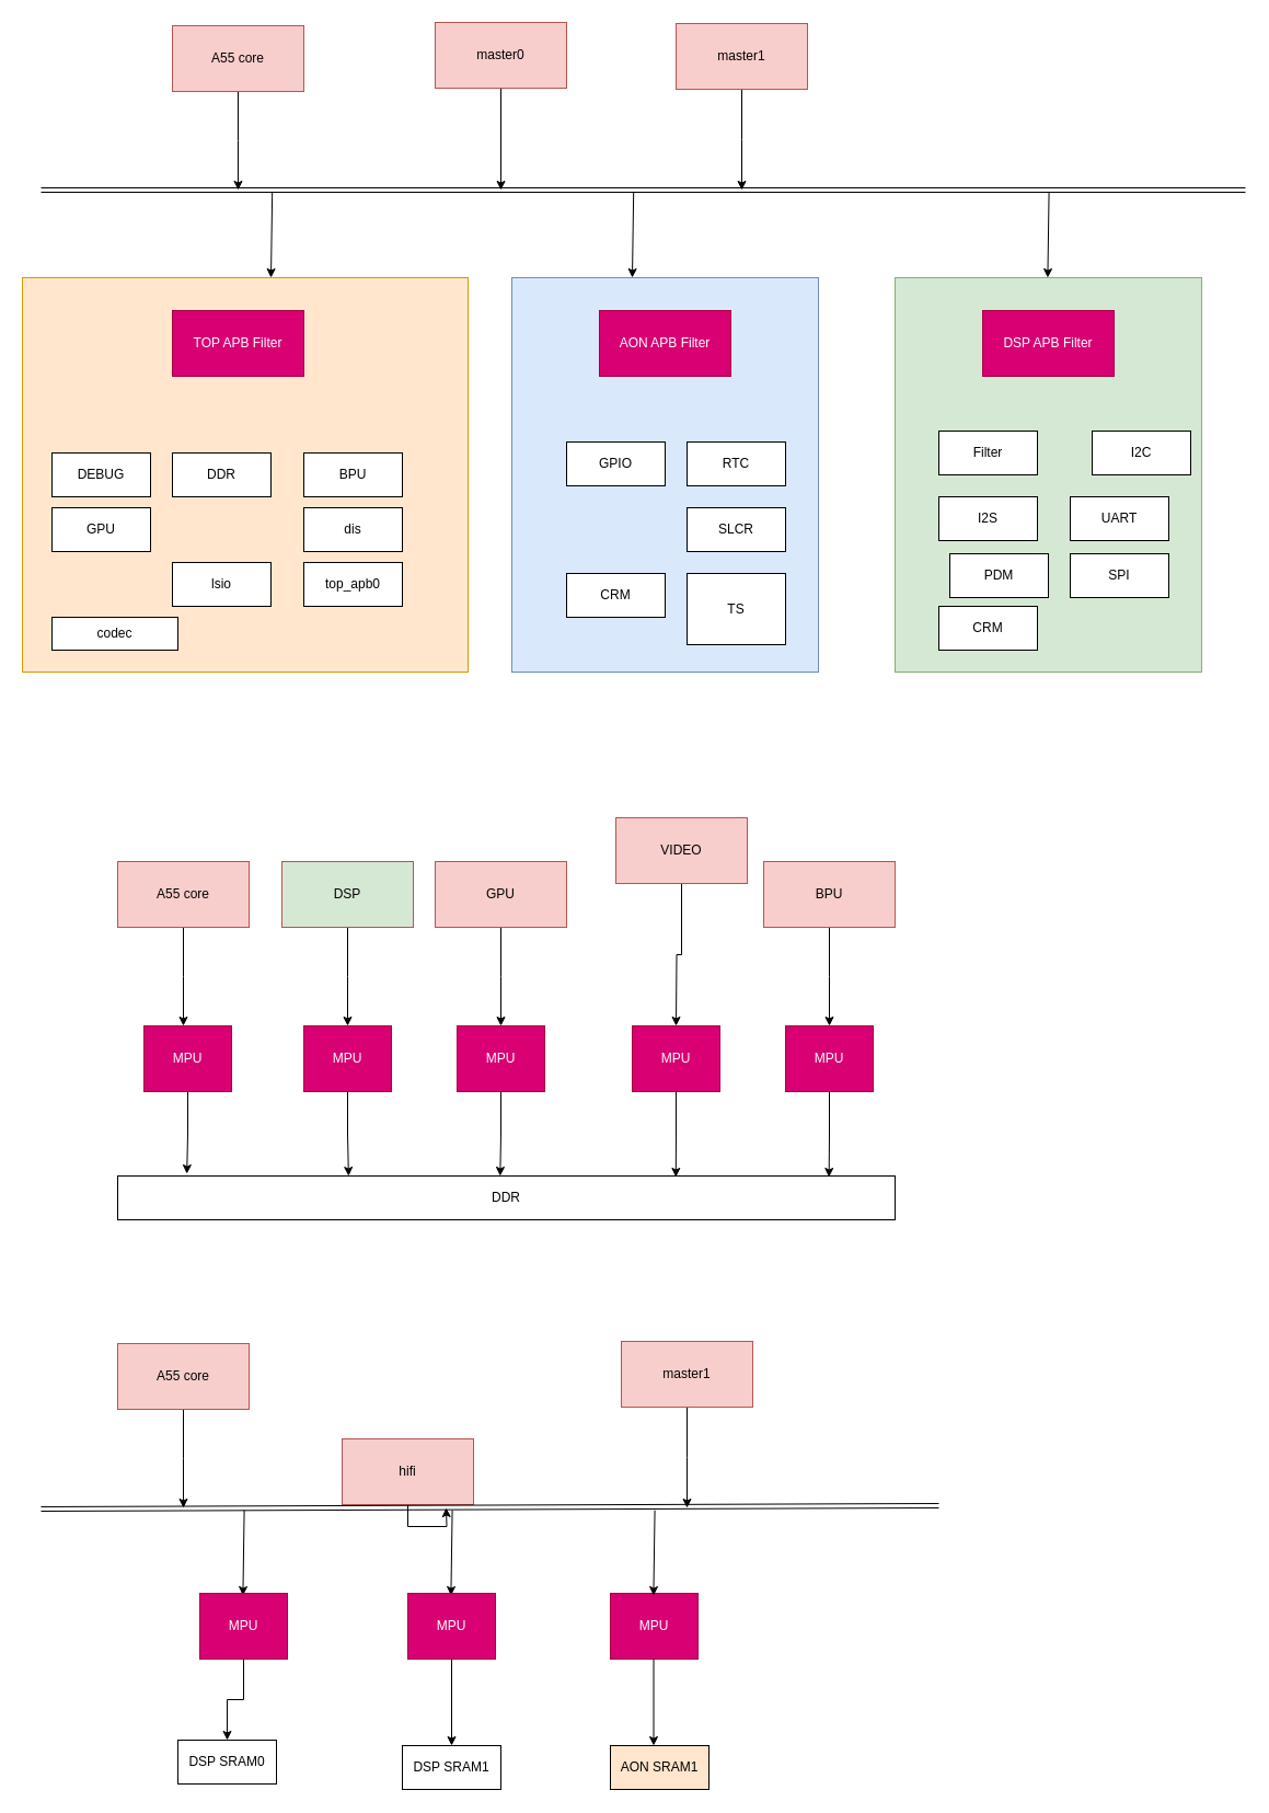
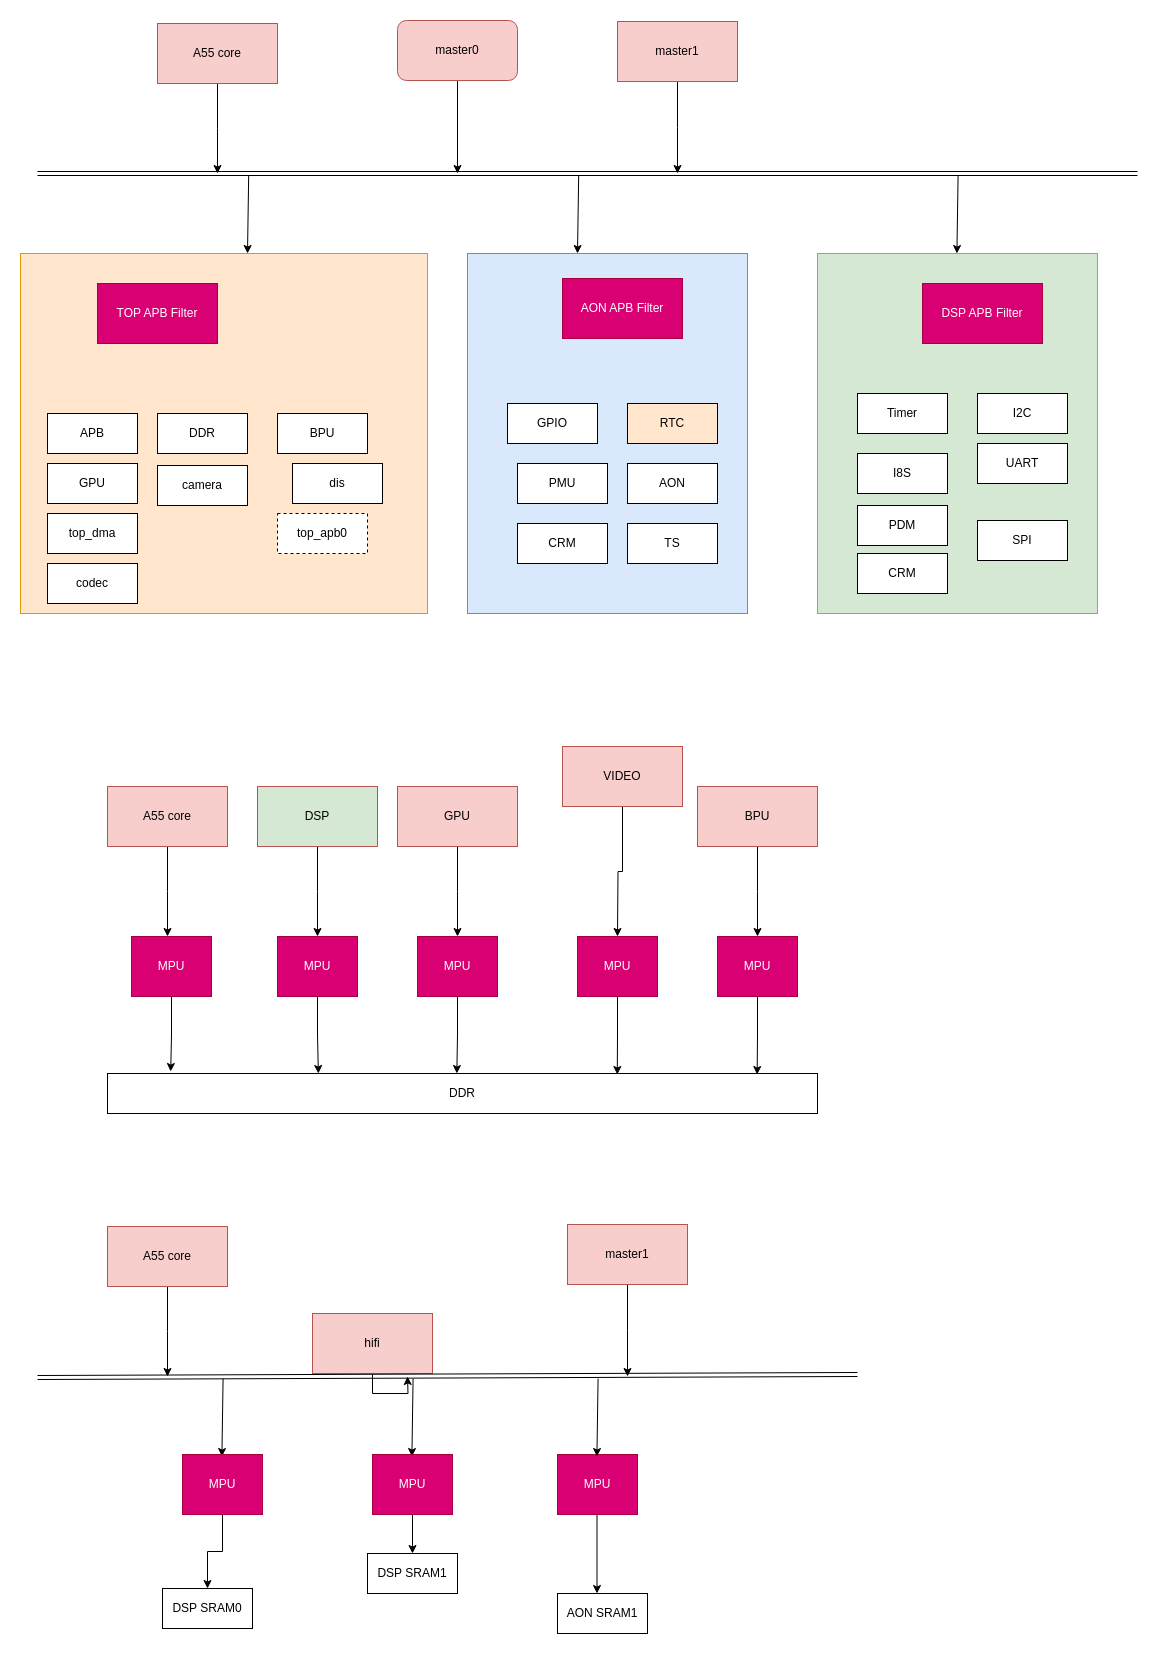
- <mxCell id="8" value="master0" style="rounded=0;whiteSpace=wrap;html=1;fillColor=#f8cecc;strokeColor=#b85450;" parent="1" vertex="1"><mxGeometry x="397" y="20" width="120" height="60" as="geometry" /></mxCell>
+ <mxCell id="8" value="master0" style="whiteSpace=wrap;html=1;fillColor=#f8cecc;strokeColor=#b85450;rounded=1;" parent="1" vertex="1"><mxGeometry x="397" y="20" width="120" height="60" as="geometry" /></mxCell>
- <mxCell id="11" value="TOP APB Filter" style="rounded=0;whiteSpace=wrap;html=1;fillColor=#d80073;fontColor=#ffffff;strokeColor=#A50040;" parent="1" vertex="1"><mxGeometry x="157" y="283" width="120" height="60" as="geometry" /></mxCell>
+ <mxCell id="11" value="TOP APB Filter" style="rounded=0;whiteSpace=wrap;html=1;fillColor=#d80073;fontColor=#ffffff;strokeColor=#A50040;" parent="1" vertex="1"><mxGeometry x="97" y="283" width="120" height="60" as="geometry" /></mxCell>
- <mxCell id="12" value="AON APB Filter" style="rounded=0;whiteSpace=wrap;html=1;fillColor=#d80073;fontColor=#ffffff;strokeColor=#A50040;" parent="1" vertex="1"><mxGeometry x="547" y="283" width="120" height="60" as="geometry" /></mxCell>
+ <mxCell id="12" value="AON APB Filter" style="rounded=0;whiteSpace=wrap;html=1;fillColor=#d80073;fontColor=#ffffff;strokeColor=#A50040;" parent="1" vertex="1"><mxGeometry x="562" y="278" width="120" height="60" as="geometry" /></mxCell>
- <mxCell id="13" value="DSP APB Filter" style="rounded=0;whiteSpace=wrap;html=1;fillColor=#d80073;fontColor=#ffffff;strokeColor=#A50040;" parent="1" vertex="1"><mxGeometry x="897" y="283" width="120" height="60" as="geometry" /></mxCell>
+ <mxCell id="13" value="DSP APB Filter" style="rounded=0;whiteSpace=wrap;html=1;fillColor=#d80073;fontColor=#ffffff;strokeColor=#A50040;" parent="1" vertex="1"><mxGeometry x="922" y="283" width="120" height="60" as="geometry" /></mxCell>
- <mxCell id="32" value="Filter" style="rounded=0;whiteSpace=wrap;html=1;" parent="1" vertex="1"><mxGeometry x="857" y="393" width="90" height="40" as="geometry" /></mxCell>
+ <mxCell id="32" value="Timer" style="rounded=0;whiteSpace=wrap;html=1;" parent="1" vertex="1"><mxGeometry x="857" y="393" width="90" height="40" as="geometry" /></mxCell>
- <mxCell id="33" value="I2C" style="rounded=0;whiteSpace=wrap;html=1;" parent="1" vertex="1"><mxGeometry x="997" y="393" width="90" height="40" as="geometry" /></mxCell>
+ <mxCell id="33" value="I2C" style="rounded=0;whiteSpace=wrap;html=1;" parent="1" vertex="1"><mxGeometry x="977" y="393" width="90" height="40" as="geometry" /></mxCell>
- <mxCell id="26" value="GPIO" style="rounded=0;whiteSpace=wrap;html=1;" parent="1" vertex="1"><mxGeometry x="517" y="403" width="90" height="40" as="geometry" /></mxCell>
+ <mxCell id="26" value="GPIO" style="rounded=0;whiteSpace=wrap;html=1;" parent="1" vertex="1"><mxGeometry x="507" y="403" width="90" height="40" as="geometry" /></mxCell>
- <mxCell id="27" value="RTC" style="rounded=0;whiteSpace=wrap;html=1;" parent="1" vertex="1"><mxGeometry x="627" y="403" width="90" height="40" as="geometry" /></mxCell>
+ <mxCell id="27" value="RTC" style="rounded=0;whiteSpace=wrap;html=1;fillColor=#ffe6cc;" parent="1" vertex="1"><mxGeometry x="627" y="403" width="90" height="40" as="geometry" /></mxCell>
- <mxCell id="14" value="DEBUG" style="rounded=0;whiteSpace=wrap;html=1;" parent="1" vertex="1"><mxGeometry x="47" y="413" width="90" height="40" as="geometry" /></mxCell>
+ <mxCell id="14" value="APB" style="rounded=0;whiteSpace=wrap;html=1;" parent="1" vertex="1"><mxGeometry x="47" y="413" width="90" height="40" as="geometry" /></mxCell>
- <mxCell id="34" value="I2S" style="rounded=0;whiteSpace=wrap;html=1;" parent="1" vertex="1"><mxGeometry x="857" y="453" width="90" height="40" as="geometry" /></mxCell>
+ <mxCell id="34" value="I8S" style="rounded=0;whiteSpace=wrap;html=1;" parent="1" vertex="1"><mxGeometry x="857" y="453" width="90" height="40" as="geometry" /></mxCell>
- <mxCell id="35" value="UART" style="rounded=0;whiteSpace=wrap;html=1;" parent="1" vertex="1"><mxGeometry x="977" y="453" width="90" height="40" as="geometry" /></mxCell>
+ <mxCell id="35" value="UART" style="rounded=0;whiteSpace=wrap;html=1;" parent="1" vertex="1"><mxGeometry x="977" y="443" width="90" height="40" as="geometry" /></mxCell>
- <mxCell id="20" value="dis" style="rounded=0;whiteSpace=wrap;html=1;" parent="1" vertex="1"><mxGeometry x="277" y="463" width="90" height="40" as="geometry" /></mxCell>
+ <mxCell id="20" value="dis" style="rounded=0;whiteSpace=wrap;html=1;" parent="1" vertex="1"><mxGeometry x="292" y="463" width="90" height="40" as="geometry" /></mxCell>
+ <mxCell id="29" value="PMU" style="rounded=0;whiteSpace=wrap;html=1;" parent="1" vertex="1"><mxGeometry x="517" y="463" width="90" height="40" as="geometry" /></mxCell>
- <mxCell id="30" value="SLCR" style="rounded=0;whiteSpace=wrap;html=1;" parent="1" vertex="1"><mxGeometry x="627" y="463" width="90" height="40" as="geometry" /></mxCell>
+ <mxCell id="30" value="AON" style="rounded=0;whiteSpace=wrap;html=1;" parent="1" vertex="1"><mxGeometry x="627" y="463" width="90" height="40" as="geometry" /></mxCell>
+ <mxCell id="19" value="camera" style="rounded=0;whiteSpace=wrap;html=1;" parent="1" vertex="1"><mxGeometry x="157" y="465" width="90" height="40" as="geometry" /></mxCell>
- <mxCell id="36" value="PDM" style="rounded=0;whiteSpace=wrap;html=1;" parent="1" vertex="1"><mxGeometry x="867" y="505" width="90" height="40" as="geometry" /></mxCell>
+ <mxCell id="36" value="PDM" style="rounded=0;whiteSpace=wrap;html=1;" parent="1" vertex="1"><mxGeometry x="857" y="505" width="90" height="40" as="geometry" /></mxCell>
- <mxCell id="37" value="SPI" style="rounded=0;whiteSpace=wrap;html=1;" parent="1" vertex="1"><mxGeometry x="977" y="505" width="90" height="40" as="geometry" /></mxCell>
+ <mxCell id="37" value="SPI" style="rounded=0;whiteSpace=wrap;html=1;" parent="1" vertex="1"><mxGeometry x="977" y="520" width="90" height="40" as="geometry" /></mxCell>
+ <mxCell id="22" value="top_dma" style="rounded=0;whiteSpace=wrap;html=1;" parent="1" vertex="1"><mxGeometry x="47" y="513" width="90" height="40" as="geometry" /></mxCell>
- <mxCell id="23" value="lsio" style="rounded=0;whiteSpace=wrap;html=1;" parent="1" vertex="1"><mxGeometry x="157" y="513" width="90" height="40" as="geometry" /></mxCell>
- <mxCell id="21" value="top_apb0" style="rounded=0;whiteSpace=wrap;html=1;" parent="1" vertex="1"><mxGeometry x="277" y="513" width="90" height="40" as="geometry" /></mxCell>
+ <mxCell id="21" value="top_apb0" style="rounded=0;whiteSpace=wrap;html=1;dashed=1;" parent="1" vertex="1"><mxGeometry x="277" y="513" width="90" height="40" as="geometry" /></mxCell>
- <mxCell id="31" value="TS" style="rounded=0;whiteSpace=wrap;html=1;" parent="1" vertex="1"><mxGeometry x="627" y="523" width="90" height="65" as="geometry" /></mxCell>
+ <mxCell id="31" value="TS" style="rounded=0;whiteSpace=wrap;html=1;" parent="1" vertex="1"><mxGeometry x="627" y="523" width="90" height="40" as="geometry" /></mxCell>
- <mxCell id="17" value="codec" style="rounded=0;whiteSpace=wrap;html=1;" parent="1" vertex="1"><mxGeometry x="47" y="563" width="115" height="30" as="geometry" /></mxCell>
+ <mxCell id="17" value="codec" style="rounded=0;whiteSpace=wrap;html=1;" parent="1" vertex="1"><mxGeometry x="47" y="563" width="90" height="40" as="geometry" /></mxCell>
- <mxCell id="76" value="DSP SRAM1" style="rounded=0;whiteSpace=wrap;html=1;" parent="1" vertex="1"><mxGeometry x="367" y="1593" width="90" height="40" as="geometry" /></mxCell>
+ <mxCell id="76" value="DSP SRAM1" style="rounded=0;whiteSpace=wrap;html=1;" parent="1" vertex="1"><mxGeometry x="367" y="1553" width="90" height="40" as="geometry" /></mxCell>
- <mxCell id="77" value="AON SRAM1" style="rounded=0;whiteSpace=wrap;html=1;fillColor=#ffe6cc;" parent="1" vertex="1"><mxGeometry x="557" y="1593" width="90" height="40" as="geometry" /></mxCell>
+ <mxCell id="77" value="AON SRAM1" style="rounded=0;whiteSpace=wrap;html=1;" parent="1" vertex="1"><mxGeometry x="557" y="1593" width="90" height="40" as="geometry" /></mxCell>
